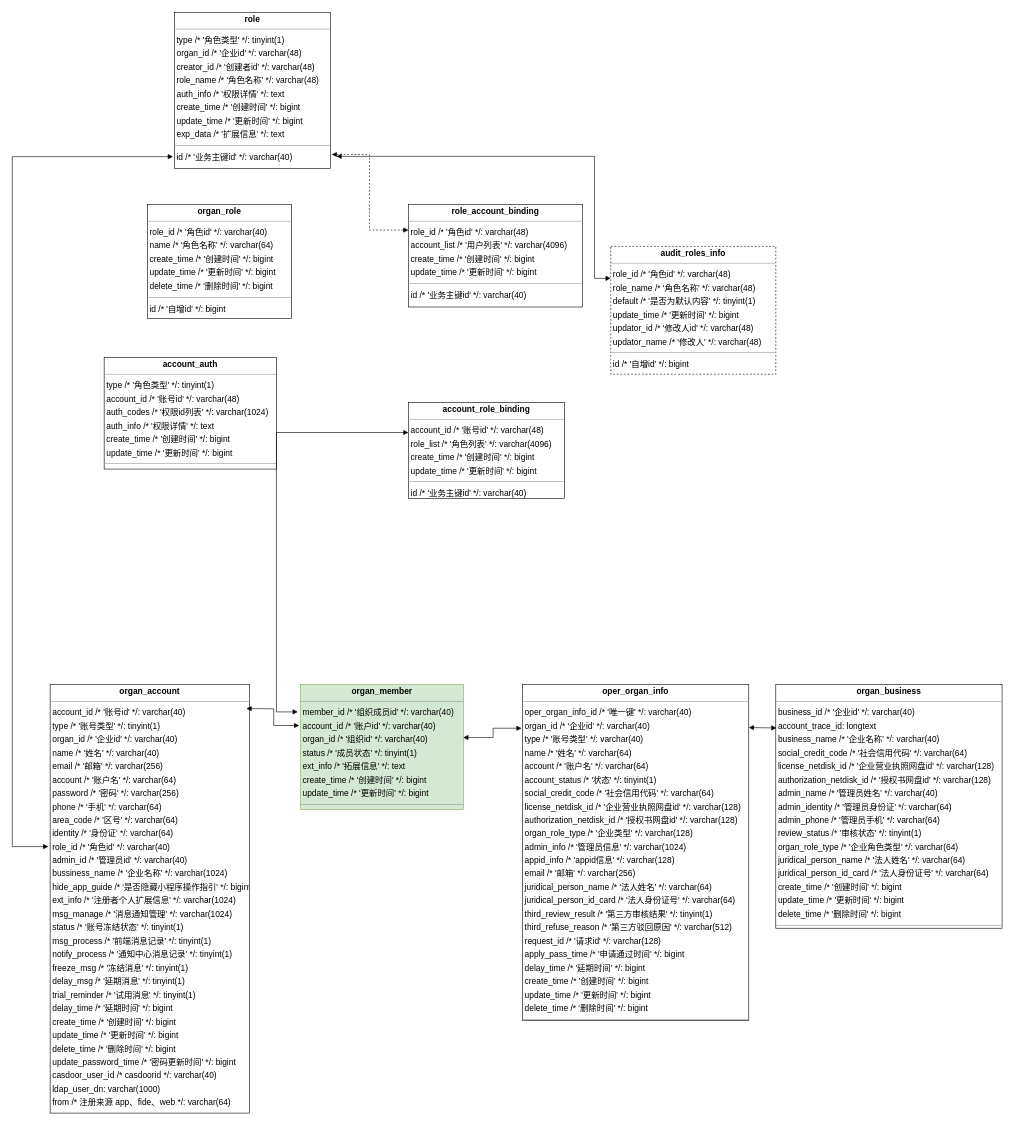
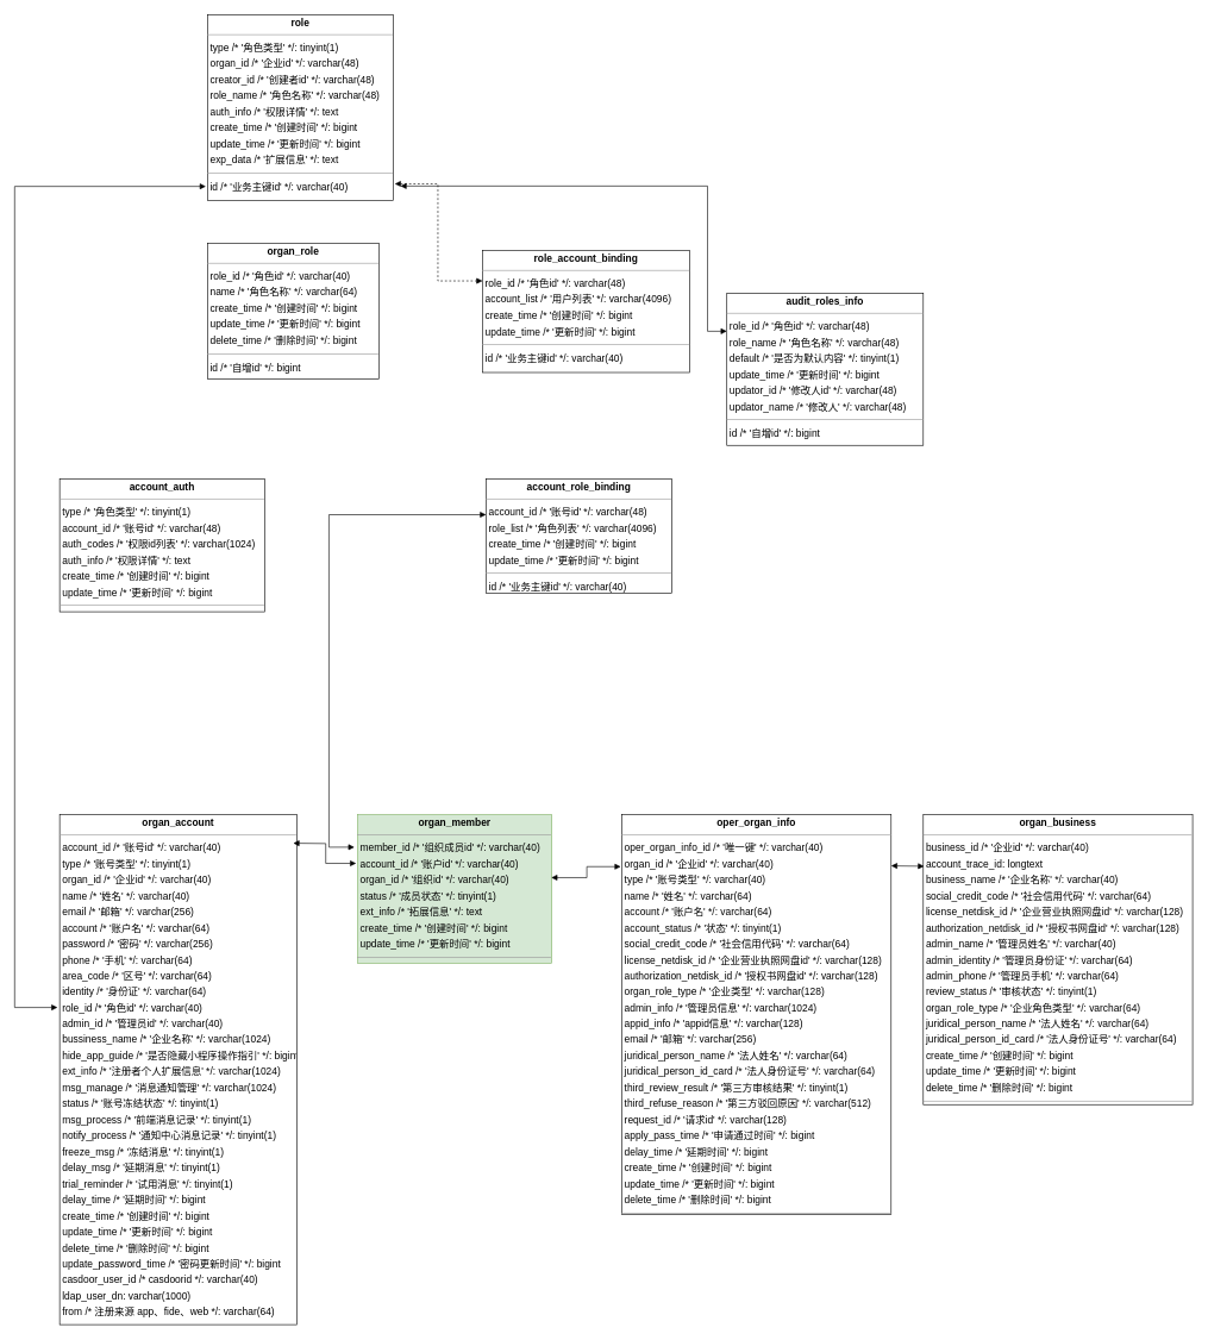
- <mxCell id="11" value="&lt;p style=&quot;margin:0px;margin-top:4px;text-align:center;&quot;&gt;&lt;b&gt;role_account_binding&lt;/b&gt;&lt;/p&gt;&lt;hr size=&quot;1&quot;/&gt;&lt;p style=&quot;margin:0 0 0 4px;line-height:1.6;&quot;&gt; role_id  /* &amp;#39;角色id&amp;#39; */: varchar(48)&lt;br/&gt; account_list  /* &amp;#39;用户列表&amp;#39; */: varchar(4096)&lt;br/&gt; create_time  /* &amp;#39;创建时间&amp;#39; */: bigint&lt;br/&gt; update_time  /* &amp;#39;更新时间&amp;#39; */: bigint&lt;/p&gt;&lt;hr size=&quot;1&quot;/&gt;&lt;p style=&quot;margin:0 0 0 4px;line-height:1.6;&quot;&gt; id  /* &amp;#39;业务主键id&amp;#39; */: varchar(40)&lt;/p&gt;" style="verticalAlign=top;align=left;overflow=fill;fontSize=14;fontFamily=Helvetica;html=1;rounded=0;shadow=0;comic=0;labelBackgroundColor=none;strokeWidth=1;" parent="1" vertex="1"><mxGeometry x="680" y="340" width="290" height="171" as="geometry" /></mxCell>
+ <mxCell id="11" value="&lt;p style=&quot;margin:0px;margin-top:4px;text-align:center;&quot;&gt;&lt;b&gt;role_account_binding&lt;/b&gt;&lt;/p&gt;&lt;hr size=&quot;1&quot;/&gt;&lt;p style=&quot;margin:0 0 0 4px;line-height:1.6;&quot;&gt; role_id  /* &amp;#39;角色id&amp;#39; */: varchar(48)&lt;br/&gt; account_list  /* &amp;#39;用户列表&amp;#39; */: varchar(4096)&lt;br/&gt; create_time  /* &amp;#39;创建时间&amp;#39; */: bigint&lt;br/&gt; update_time  /* &amp;#39;更新时间&amp;#39; */: bigint&lt;/p&gt;&lt;hr size=&quot;1&quot;/&gt;&lt;p style=&quot;margin:0 0 0 4px;line-height:1.6;&quot;&gt; id  /* &amp;#39;业务主键id&amp;#39; */: varchar(40)&lt;/p&gt;" style="verticalAlign=top;align=left;overflow=fill;fontSize=14;fontFamily=Helvetica;html=1;rounded=0;shadow=0;comic=0;labelBackgroundColor=none;strokeWidth=1;" parent="1" vertex="1"><mxGeometry x="675" y="350" width="290" height="171" as="geometry" /></mxCell>
- <mxCell id="9" value="&lt;p style=&quot;margin:0px;margin-top:4px;text-align:center;&quot;&gt;&lt;b&gt;organ_role&lt;/b&gt;&lt;/p&gt;&lt;hr size=&quot;1&quot;/&gt;&lt;p style=&quot;margin:0 0 0 4px;line-height:1.6;&quot;&gt; role_id  /* &amp;#39;角色id&amp;#39; */: varchar(40)&lt;br/&gt; name  /* &amp;#39;角色名称&amp;#39; */: varchar(64)&lt;br/&gt; create_time  /* &amp;#39;创建时间&amp;#39; */: bigint&lt;br/&gt; update_time  /* &amp;#39;更新时间&amp;#39; */: bigint&lt;br/&gt; delete_time  /* &amp;#39;删除时间&amp;#39; */: bigint&lt;/p&gt;&lt;hr size=&quot;1&quot;/&gt;&lt;p style=&quot;margin:0 0 0 4px;line-height:1.6;&quot;&gt; id  /* &amp;#39;自增id&amp;#39; */: bigint&lt;/p&gt;" style="verticalAlign=top;align=left;overflow=fill;fontSize=14;fontFamily=Helvetica;html=1;rounded=0;shadow=0;comic=0;labelBackgroundColor=none;strokeWidth=1;" parent="1" vertex="1"><mxGeometry x="245" y="340" width="240" height="190" as="geometry" /></mxCell>
+ <mxCell id="9" value="&lt;p style=&quot;margin:0px;margin-top:4px;text-align:center;&quot;&gt;&lt;b&gt;organ_role&lt;/b&gt;&lt;/p&gt;&lt;hr size=&quot;1&quot;/&gt;&lt;p style=&quot;margin:0 0 0 4px;line-height:1.6;&quot;&gt; role_id  /* &amp;#39;角色id&amp;#39; */: varchar(40)&lt;br/&gt; name  /* &amp;#39;角色名称&amp;#39; */: varchar(64)&lt;br/&gt; create_time  /* &amp;#39;创建时间&amp;#39; */: bigint&lt;br/&gt; update_time  /* &amp;#39;更新时间&amp;#39; */: bigint&lt;br/&gt; delete_time  /* &amp;#39;删除时间&amp;#39; */: bigint&lt;/p&gt;&lt;hr size=&quot;1&quot;/&gt;&lt;p style=&quot;margin:0 0 0 4px;line-height:1.6;&quot;&gt; id  /* &amp;#39;自增id&amp;#39; */: bigint&lt;/p&gt;" style="verticalAlign=top;align=left;overflow=fill;fontSize=14;fontFamily=Helvetica;html=1;rounded=0;shadow=0;comic=0;labelBackgroundColor=none;strokeWidth=1;" parent="1" vertex="1"><mxGeometry x="290" y="340" width="240" height="190" as="geometry" /></mxCell>
- <mxCell id="4" value="&lt;p style=&quot;margin:0px;margin-top:4px;text-align:center;&quot;&gt;&lt;b&gt;audit_roles_info&lt;/b&gt;&lt;/p&gt;&lt;hr size=&quot;1&quot;/&gt;&lt;p style=&quot;margin:0 0 0 4px;line-height:1.6;&quot;&gt; role_id  /* &amp;#39;角色id&amp;#39; */: varchar(48)&lt;br/&gt; role_name  /* &amp;#39;角色名称&amp;#39; */: varchar(48)&lt;br/&gt; default  /* &amp;#39;是否为默认内容&amp;#39; */: tinyint(1)&lt;br/&gt; update_time  /* &amp;#39;更新时间&amp;#39; */: bigint&lt;br/&gt; updator_id  /* &amp;#39;修改人id&amp;#39; */: varchar(48)&lt;br/&gt; updator_name  /* &amp;#39;修改人&amp;#39; */: varchar(48)&lt;/p&gt;&lt;hr size=&quot;1&quot;/&gt;&lt;p style=&quot;margin:0 0 0 4px;line-height:1.6;&quot;&gt; id  /* &amp;#39;自增id&amp;#39; */: bigint&lt;/p&gt;" style="verticalAlign=top;align=left;overflow=fill;fontSize=14;fontFamily=Helvetica;html=1;rounded=0;shadow=0;comic=0;labelBackgroundColor=none;strokeWidth=1;dashed=1;" parent="1" vertex="1"><mxGeometry x="1017" y="410" width="275" height="213" as="geometry" /></mxCell>
+ <mxCell id="4" value="&lt;p style=&quot;margin:0px;margin-top:4px;text-align:center;&quot;&gt;&lt;b&gt;audit_roles_info&lt;/b&gt;&lt;/p&gt;&lt;hr size=&quot;1&quot;/&gt;&lt;p style=&quot;margin:0 0 0 4px;line-height:1.6;&quot;&gt; role_id  /* &amp;#39;角色id&amp;#39; */: varchar(48)&lt;br/&gt; role_name  /* &amp;#39;角色名称&amp;#39; */: varchar(48)&lt;br/&gt; default  /* &amp;#39;是否为默认内容&amp;#39; */: tinyint(1)&lt;br/&gt; update_time  /* &amp;#39;更新时间&amp;#39; */: bigint&lt;br/&gt; updator_id  /* &amp;#39;修改人id&amp;#39; */: varchar(48)&lt;br/&gt; updator_name  /* &amp;#39;修改人&amp;#39; */: varchar(48)&lt;/p&gt;&lt;hr size=&quot;1&quot;/&gt;&lt;p style=&quot;margin:0 0 0 4px;line-height:1.6;&quot;&gt; id  /* &amp;#39;自增id&amp;#39; */: bigint&lt;/p&gt;" style="verticalAlign=top;align=left;overflow=fill;fontSize=14;fontFamily=Helvetica;html=1;rounded=0;shadow=0;comic=0;labelBackgroundColor=none;strokeWidth=1;" parent="1" vertex="1"><mxGeometry x="1017" y="410" width="275" height="213" as="geometry" /></mxCell>
- <mxCell id="2" value="&lt;p style=&quot;margin:0px;margin-top:4px;text-align:center;&quot;&gt;&lt;b&gt;account_auth&lt;/b&gt;&lt;/p&gt;&lt;hr size=&quot;1&quot;/&gt;&lt;p style=&quot;margin:0 0 0 4px;line-height:1.6;&quot;&gt; type  /* &amp;#39;角色类型&amp;#39; */: tinyint(1)&lt;br/&gt; account_id  /* &amp;#39;账号id&amp;#39; */: varchar(48)&lt;br/&gt; auth_codes  /* &amp;#39;权限id列表&amp;#39; */: varchar(1024)&lt;br/&gt; auth_info  /* &amp;#39;权限详情&amp;#39; */: text&lt;br/&gt; create_time  /* &amp;#39;创建时间&amp;#39; */: bigint&lt;br/&gt; update_time  /* &amp;#39;更新时间&amp;#39; */: bigint&lt;/p&gt;&lt;hr size=&quot;1&quot;/&gt;&lt;p style=&quot;margin:0 0 0 4px;line-height:1.6;&quot;&gt; id  /* &amp;#39;业务主键id&amp;#39; */: varchar(40)&lt;/p&gt;" style="verticalAlign=top;align=left;overflow=fill;fontSize=14;fontFamily=Helvetica;html=1;rounded=0;shadow=0;comic=0;labelBackgroundColor=none;strokeWidth=1;" parent="1" vertex="1"><mxGeometry x="173" y="595" width="287" height="186" as="geometry" /></mxCell>
+ <mxCell id="2" value="&lt;p style=&quot;margin:0px;margin-top:4px;text-align:center;&quot;&gt;&lt;b&gt;account_auth&lt;/b&gt;&lt;/p&gt;&lt;hr size=&quot;1&quot;/&gt;&lt;p style=&quot;margin:0 0 0 4px;line-height:1.6;&quot;&gt; type  /* &amp;#39;角色类型&amp;#39; */: tinyint(1)&lt;br/&gt; account_id  /* &amp;#39;账号id&amp;#39; */: varchar(48)&lt;br/&gt; auth_codes  /* &amp;#39;权限id列表&amp;#39; */: varchar(1024)&lt;br/&gt; auth_info  /* &amp;#39;权限详情&amp;#39; */: text&lt;br/&gt; create_time  /* &amp;#39;创建时间&amp;#39; */: bigint&lt;br/&gt; update_time  /* &amp;#39;更新时间&amp;#39; */: bigint&lt;/p&gt;&lt;hr size=&quot;1&quot;/&gt;&lt;p style=&quot;margin:0 0 0 4px;line-height:1.6;&quot;&gt; id  /* &amp;#39;业务主键id&amp;#39; */: varchar(40)&lt;/p&gt;" style="verticalAlign=top;align=left;overflow=fill;fontSize=14;fontFamily=Helvetica;html=1;rounded=0;shadow=0;comic=0;labelBackgroundColor=none;strokeWidth=1;" parent="1" vertex="1"><mxGeometry x="83" y="670" width="287" height="186" as="geometry" /></mxCell>
